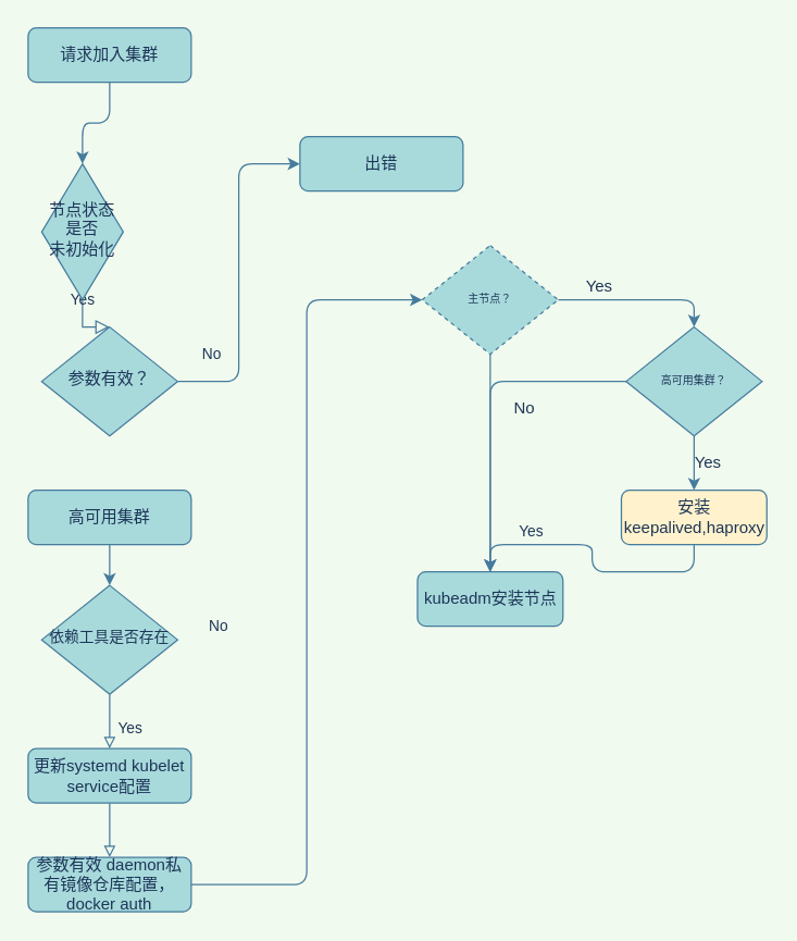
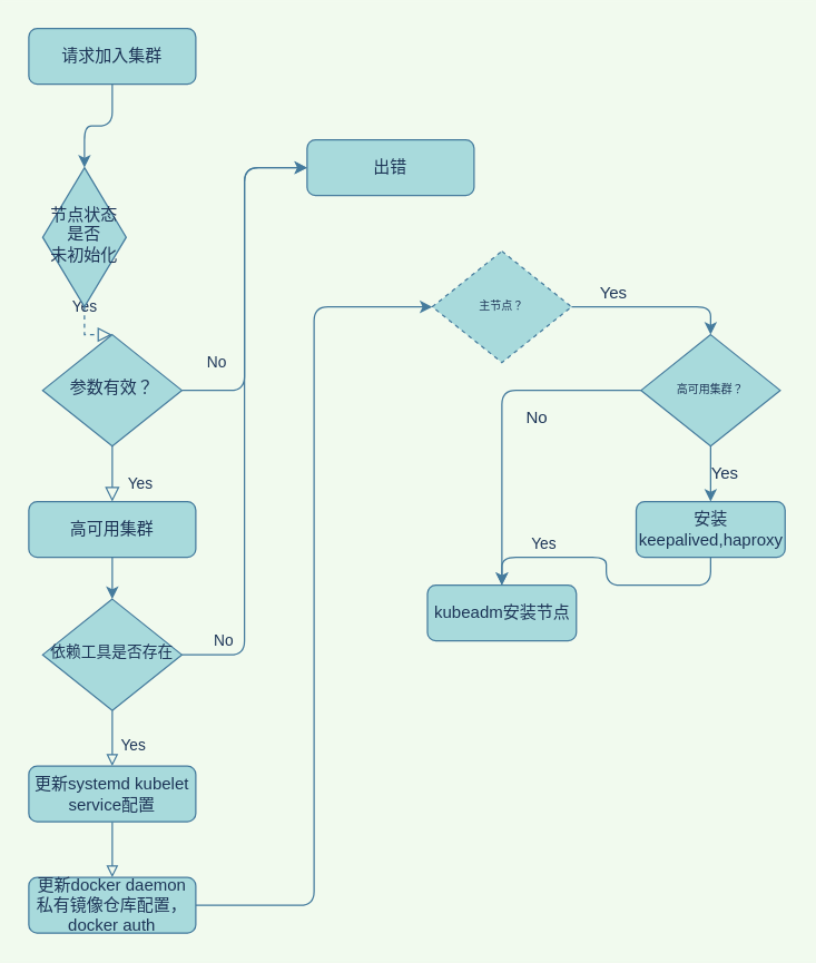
- <mxCell id="4" value="Yes" style="rounded=0;html=1;jettySize=auto;orthogonalLoop=1;fontSize=11;endArrow=block;endFill=0;endSize=8;strokeWidth=1;shadow=0;labelBackgroundColor=none;edgeStyle=orthogonalEdgeStyle;strokeColor=#457B9D;fontColor=#1D3557;" edge="1" parent="1" source="5" target="8"><mxGeometry y="20" relative="1" as="geometry"><mxPoint as="offset" /></mxGeometry></mxCell>
+ <mxCell id="4" value="Yes" style="rounded=0;html=1;jettySize=auto;orthogonalLoop=1;fontSize=11;endArrow=block;endFill=0;endSize=8;strokeWidth=1;shadow=0;labelBackgroundColor=none;edgeStyle=orthogonalEdgeStyle;strokeColor=#457B9D;fontColor=#1D3557;dashed=1;" edge="1" parent="1" source="5" target="8"><mxGeometry y="20" relative="1" as="geometry"><mxPoint as="offset" /></mxGeometry></mxCell>
- <mxCell id="23" style="edgeStyle=orthogonalEdgeStyle;curved=0;rounded=1;sketch=0;orthogonalLoop=1;jettySize=auto;html=1;exitX=0.5;exitY=1;exitDx=0;exitDy=0;entryX=0.5;entryY=0;entryDx=0;entryDy=0;fontColor=#1D3557;strokeColor=#457B9D;fillColor=#A8DADC;" edge="1" parent="1" source="24" target="29"><mxGeometry relative="1" as="geometry" /></mxCell>
+ <mxCell id="6" value="Yes" style="rounded=0;html=1;jettySize=auto;orthogonalLoop=1;fontSize=11;endArrow=block;endFill=0;endSize=8;strokeWidth=1;shadow=0;labelBackgroundColor=none;edgeStyle=orthogonalEdgeStyle;strokeColor=#457B9D;fontColor=#1D3557;" edge="1" parent="1" source="8" target="10"><mxGeometry x="0.333" y="20" relative="1" as="geometry"><mxPoint as="offset" /></mxGeometry></mxCell>
- <mxCell id="31" value="安装keepalived,haproxy" style="rounded=1;whiteSpace=wrap;html=1;fontSize=12;glass=0;strokeWidth=1;shadow=0;fillColor=#fff2cc;strokeColor=#457B9D;fontColor=#1D3557;" vertex="1" parent="1"><mxGeometry x="456.5" y="360" width="107" height="40" as="geometry" /></mxCell>
+ <mxCell id="31" value="安装keepalived,haproxy" style="rounded=1;whiteSpace=wrap;html=1;fontSize=12;glass=0;strokeWidth=1;shadow=0;fillColor=#A8DADC;strokeColor=#457B9D;fontColor=#1D3557;" vertex="1" parent="1"><mxGeometry x="456.5" y="360" width="107" height="40" as="geometry" /></mxCell>
+ <mxCell id="12" style="edgeStyle=orthogonalEdgeStyle;curved=0;rounded=1;sketch=0;orthogonalLoop=1;jettySize=auto;html=1;exitX=1;exitY=0.5;exitDx=0;exitDy=0;entryX=0;entryY=0.5;entryDx=0;entryDy=0;fontColor=#1D3557;strokeColor=#457B9D;fillColor=#A8DADC;" edge="1" parent="1" source="13" target="20"><mxGeometry relative="1" as="geometry" /></mxCell>
- <mxCell id="19" value="参数有效 daemon私有镜像仓库配置，docker auth" style="rounded=1;whiteSpace=wrap;html=1;fontSize=12;glass=0;strokeWidth=1;shadow=0;fillColor=#A8DADC;strokeColor=#457B9D;fontColor=#1D3557;" vertex="1" parent="1"><mxGeometry x="20" y="630" width="120" height="40" as="geometry" /></mxCell>
+ <mxCell id="19" value="更新docker daemon私有镜像仓库配置，docker auth" style="rounded=1;whiteSpace=wrap;html=1;fontSize=12;glass=0;strokeWidth=1;shadow=0;fillColor=#A8DADC;strokeColor=#457B9D;fontColor=#1D3557;" vertex="1" parent="1"><mxGeometry x="20" y="630" width="120" height="40" as="geometry" /></mxCell>
